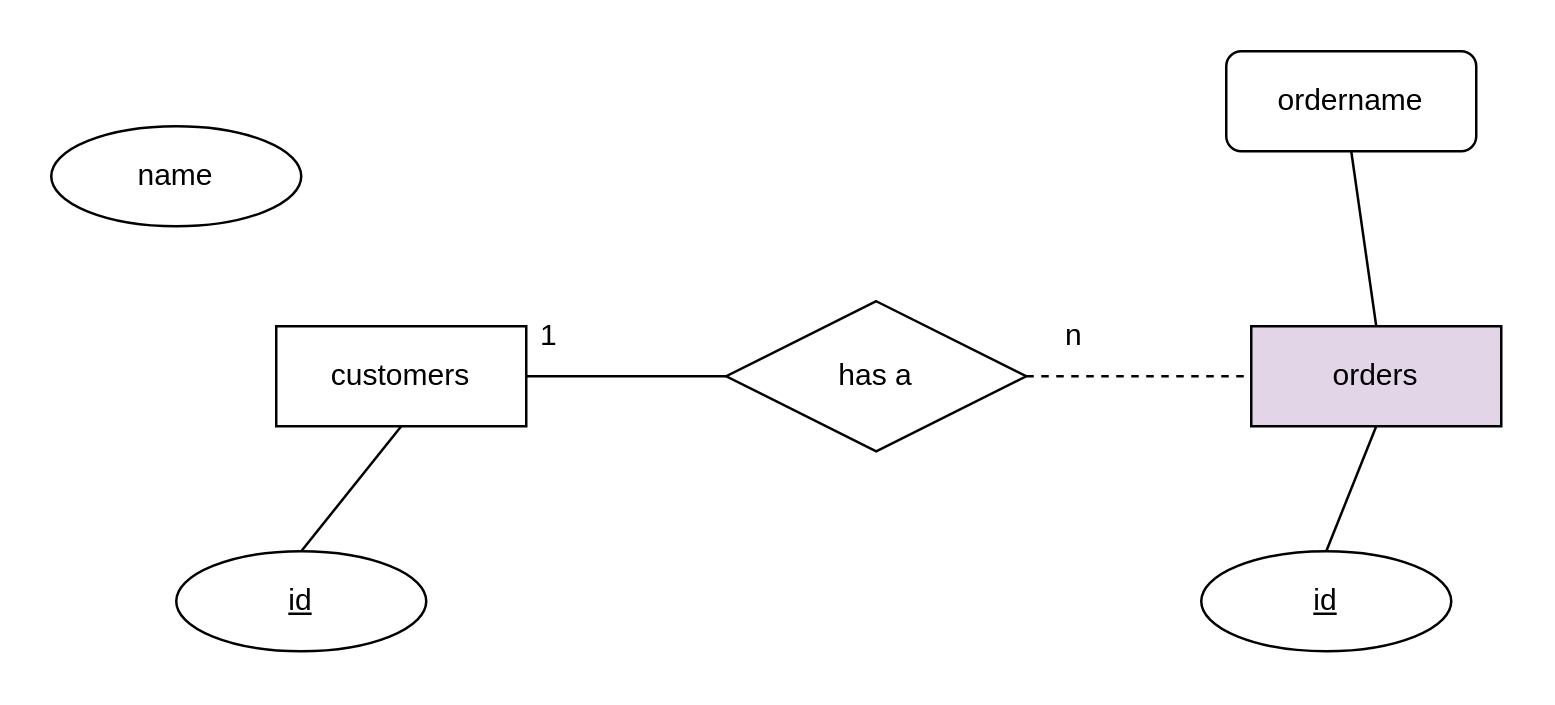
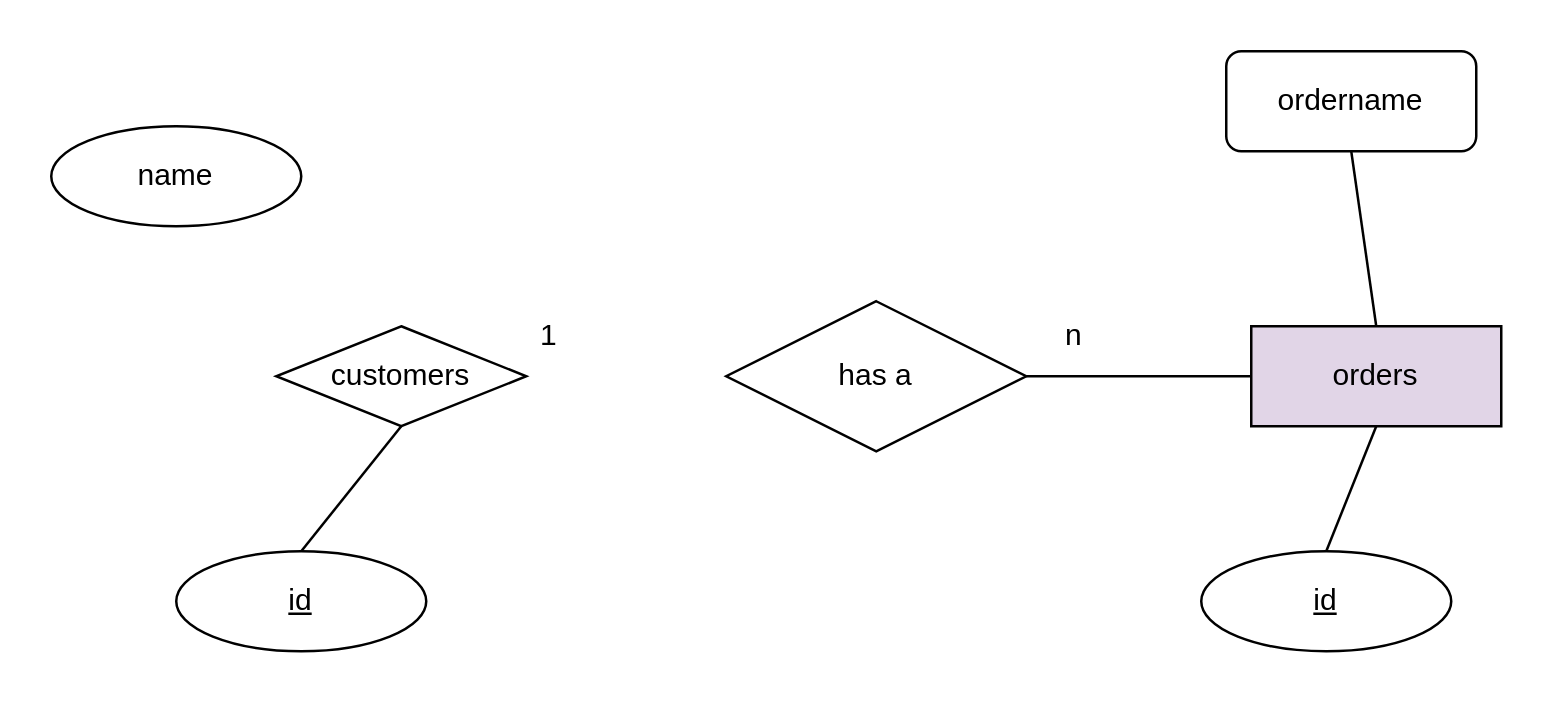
- <mxCell id="2" value="customers" style="whiteSpace=wrap;html=1;align=center;" vertex="1" parent="1"><mxGeometry x="110" y="130" width="100" height="40" as="geometry" /></mxCell>
+ <mxCell id="2" value="customers" style="rhombus;whiteSpace=wrap;html=1;align=center;" vertex="1" parent="1"><mxGeometry x="110" y="130" width="100" height="40" as="geometry" /></mxCell>
- <mxCell id="12" value="" style="endArrow=none;html=1;rounded=0;exitX=1;exitY=0.5;exitDx=0;exitDy=0;entryX=0;entryY=0.5;entryDx=0;entryDy=0;" edge="1" parent="1" source="2" target="11"><mxGeometry relative="1" as="geometry"><mxPoint x="270" y="210" as="sourcePoint" /><mxPoint x="430" y="210" as="targetPoint" /></mxGeometry></mxCell>
- <mxCell id="13" value="" style="endArrow=none;html=1;rounded=0;entryX=0;entryY=0.5;entryDx=0;entryDy=0;exitX=1;exitY=0.5;exitDx=0;exitDy=0;dashed=1;" edge="1" parent="1" source="11" target="6"><mxGeometry relative="1" as="geometry"><mxPoint x="270" y="210" as="sourcePoint" /><mxPoint x="430" y="210" as="targetPoint" /></mxGeometry></mxCell>
+ <mxCell id="13" value="" style="endArrow=none;html=1;rounded=0;entryX=0;entryY=0.5;entryDx=0;entryDy=0;exitX=1;exitY=0.5;exitDx=0;exitDy=0;" edge="1" parent="1" source="11" target="6"><mxGeometry relative="1" as="geometry"><mxPoint x="270" y="210" as="sourcePoint" /><mxPoint x="430" y="210" as="targetPoint" /></mxGeometry></mxCell>
